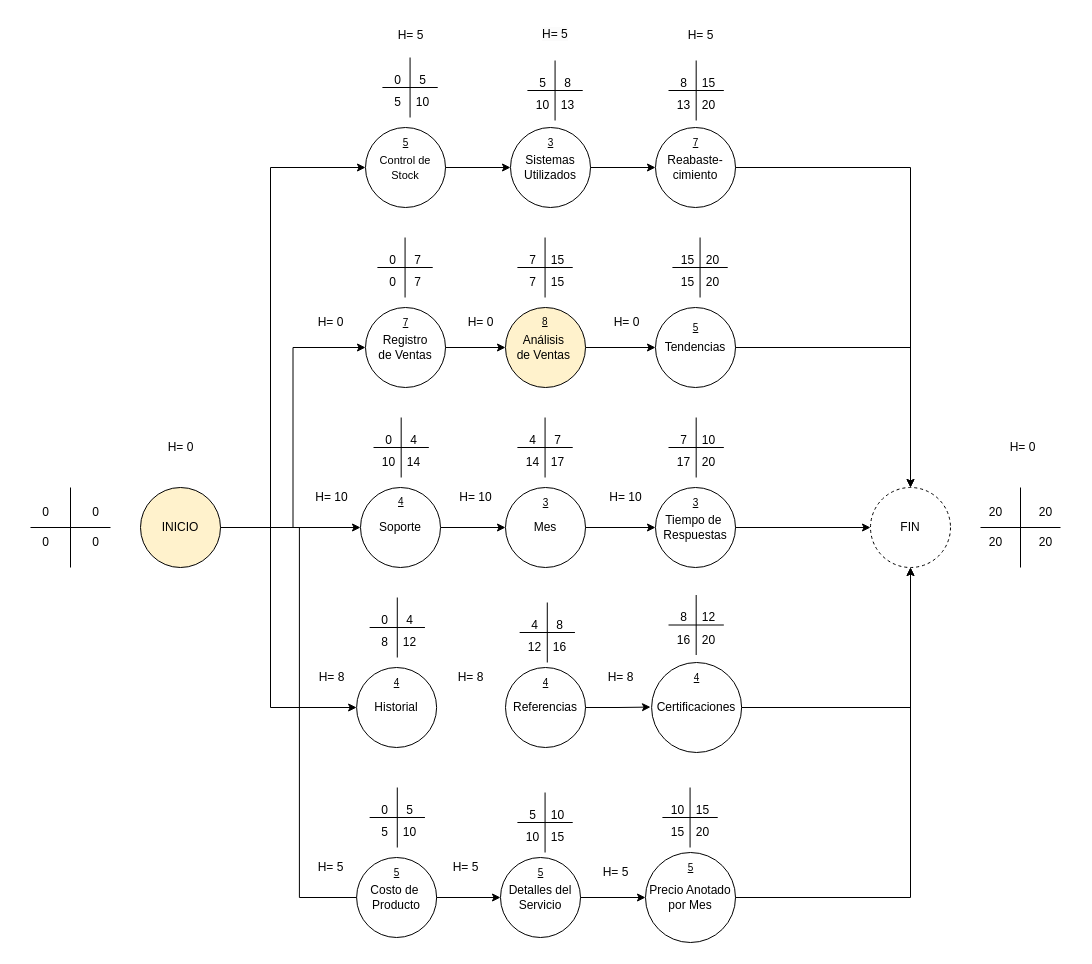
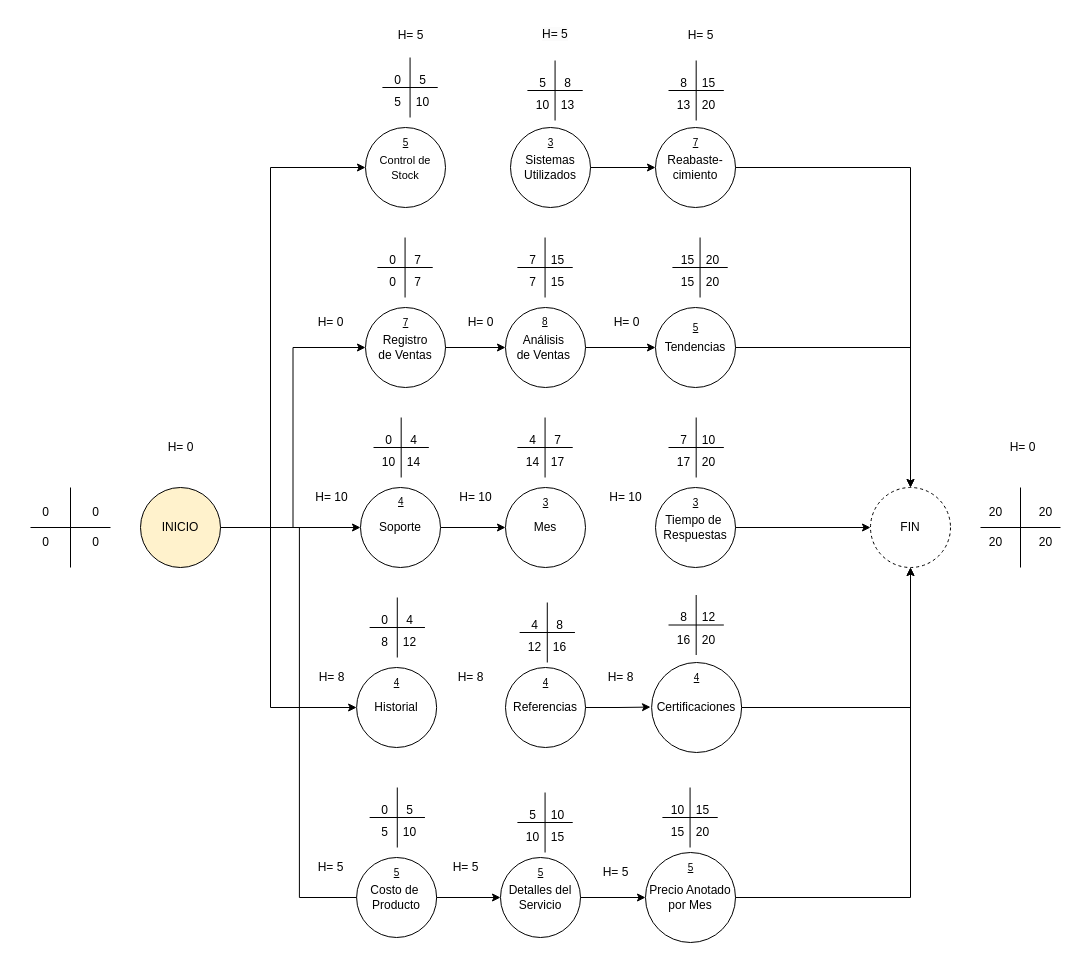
- <mxCell id="63" style="edgeStyle=orthogonalEdgeStyle;rounded=0;orthogonalLoop=1;jettySize=auto;html=1;exitX=1;exitY=0.5;exitDx=0;exitDy=0;entryX=0;entryY=0.5;entryDx=0;entryDy=0;" edge="1" parent="1" source="40" target="43"><mxGeometry relative="1" as="geometry" /></mxCell>
- <mxCell id="11" value="Análisis&amp;nbsp;&lt;div&gt;de Ventas&amp;nbsp;&lt;/div&gt;" style="ellipse;whiteSpace=wrap;html=1;aspect=fixed;fillColor=#fff2cc;" vertex="1" parent="1"><mxGeometry x="505" y="307" width="80" height="80" as="geometry" /></mxCell>
+ <mxCell id="11" value="Análisis&amp;nbsp;&lt;div&gt;de Ventas&amp;nbsp;&lt;/div&gt;" style="ellipse;whiteSpace=wrap;html=1;aspect=fixed;" vertex="1" parent="1"><mxGeometry x="505" y="307" width="80" height="80" as="geometry" /></mxCell>
- <mxCell id="98" style="edgeStyle=orthogonalEdgeStyle;rounded=0;orthogonalLoop=1;jettySize=auto;html=1;exitX=1;exitY=0.5;exitDx=0;exitDy=0;entryX=0;entryY=0.5;entryDx=0;entryDy=0;" edge="1" parent="1" source="52" target="37"><mxGeometry relative="1" as="geometry" /></mxCell>
